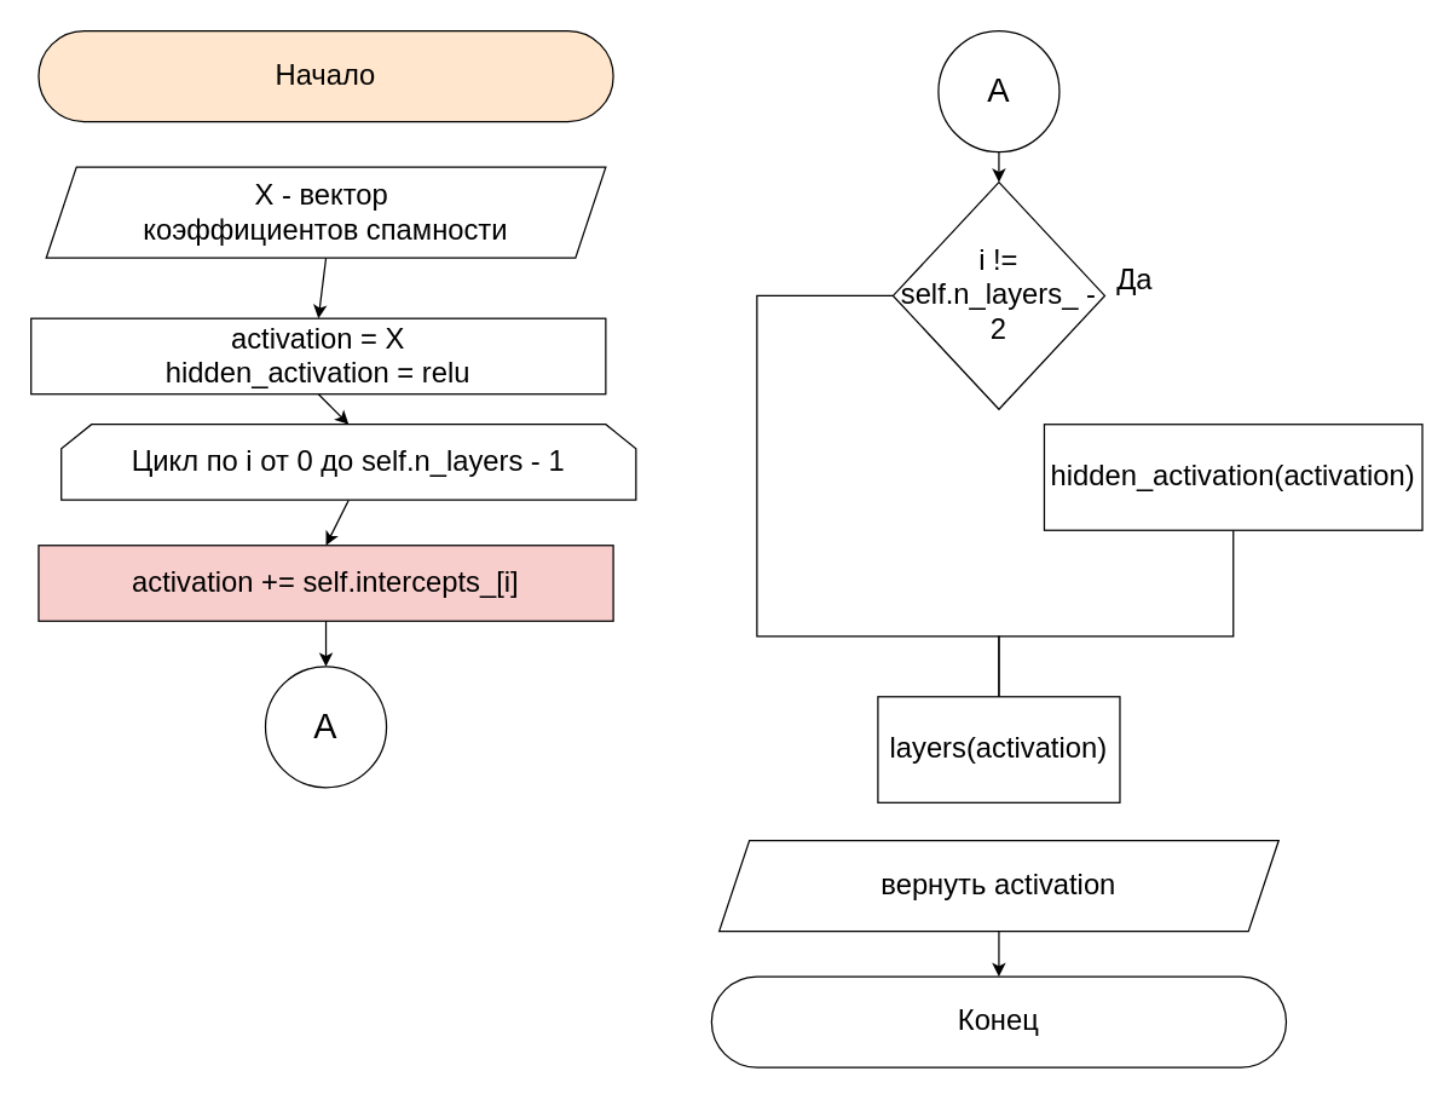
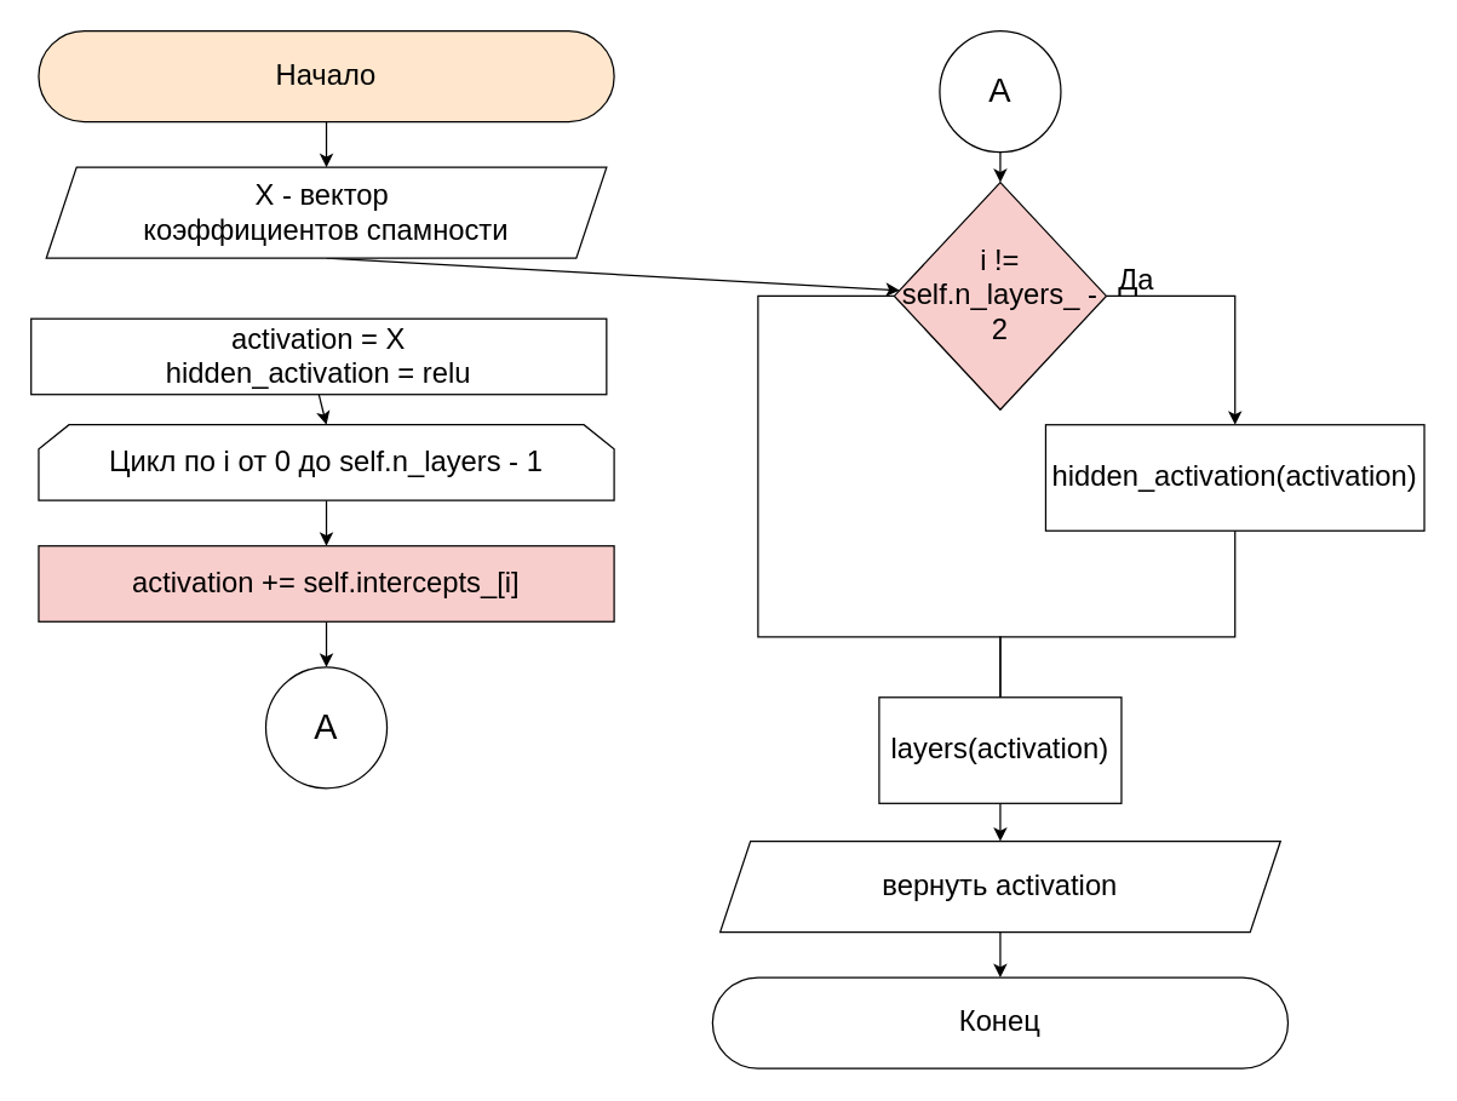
+ <mxCell id="2" style="edgeStyle=none;html=1;exitX=0.5;exitY=1;exitDx=0;exitDy=0;entryX=0.5;entryY=0;entryDx=0;entryDy=0;fontSize=19;" parent="1" source="3" target="22" edge="1"><mxGeometry relative="1" as="geometry" /></mxCell>
- <mxCell id="21" style="edgeStyle=none;html=1;exitX=0.5;exitY=1;exitDx=0;exitDy=0;entryX=0.5;entryY=0;entryDx=0;entryDy=0;fontSize=19;" parent="1" source="22" target="6" edge="1"><mxGeometry relative="1" as="geometry" /></mxCell>
+ <mxCell id="21" style="edgeStyle=none;html=1;exitX=0.5;exitY=1;exitDx=0;exitDy=0;fontSize=19;" parent="1" source="22" target="15" edge="1"><mxGeometry relative="1" as="geometry" /></mxCell>
- <mxCell id="15" value="i != self.n_layers_ - 2" style="rhombus;whiteSpace=wrap;html=1;fontSize=19;" parent="1" vertex="1"><mxGeometry x="590" y="120" width="140" height="150" as="geometry" /></mxCell>
+ <mxCell id="15" value="i != self.n_layers_ - 2" style="rhombus;whiteSpace=wrap;html=1;fontSize=19;fillColor=#f8cecc;" parent="1" vertex="1"><mxGeometry x="590" y="120" width="140" height="150" as="geometry" /></mxCell>
+ <mxCell id="13" style="edgeStyle=none;html=1;exitX=1;exitY=0.5;exitDx=0;exitDy=0;rounded=0;entryX=0.5;entryY=0;entryDx=0;entryDy=0;fontSize=19;" parent="1" source="15" target="17" edge="1"><mxGeometry relative="1" as="geometry"><mxPoint x="815" y="290" as="targetPoint" /><Array as="points"><mxPoint x="815" y="195" /></Array></mxGeometry></mxCell>
- <mxCell id="9" value="Цикл по i от 0 до self.n_layers - 1" style="shape=loopLimit;whiteSpace=wrap;html=1;fontSize=19;" parent="1" vertex="1"><mxGeometry x="40" y="280" width="380" height="50" as="geometry" /></mxCell>
+ <mxCell id="9" value="Цикл по i от 0 до self.n_layers - 1" style="shape=loopLimit;whiteSpace=wrap;html=1;fontSize=19;" parent="1" vertex="1"><mxGeometry x="25" y="280" width="380" height="50" as="geometry" /></mxCell>
+ <mxCell id="19" style="edgeStyle=none;html=1;exitX=0.5;exitY=1;exitDx=0;exitDy=0;entryX=0.5;entryY=0;entryDx=0;entryDy=0;fontSize=19;" parent="1" source="20" target="23" edge="1"><mxGeometry relative="1" as="geometry" /></mxCell>
